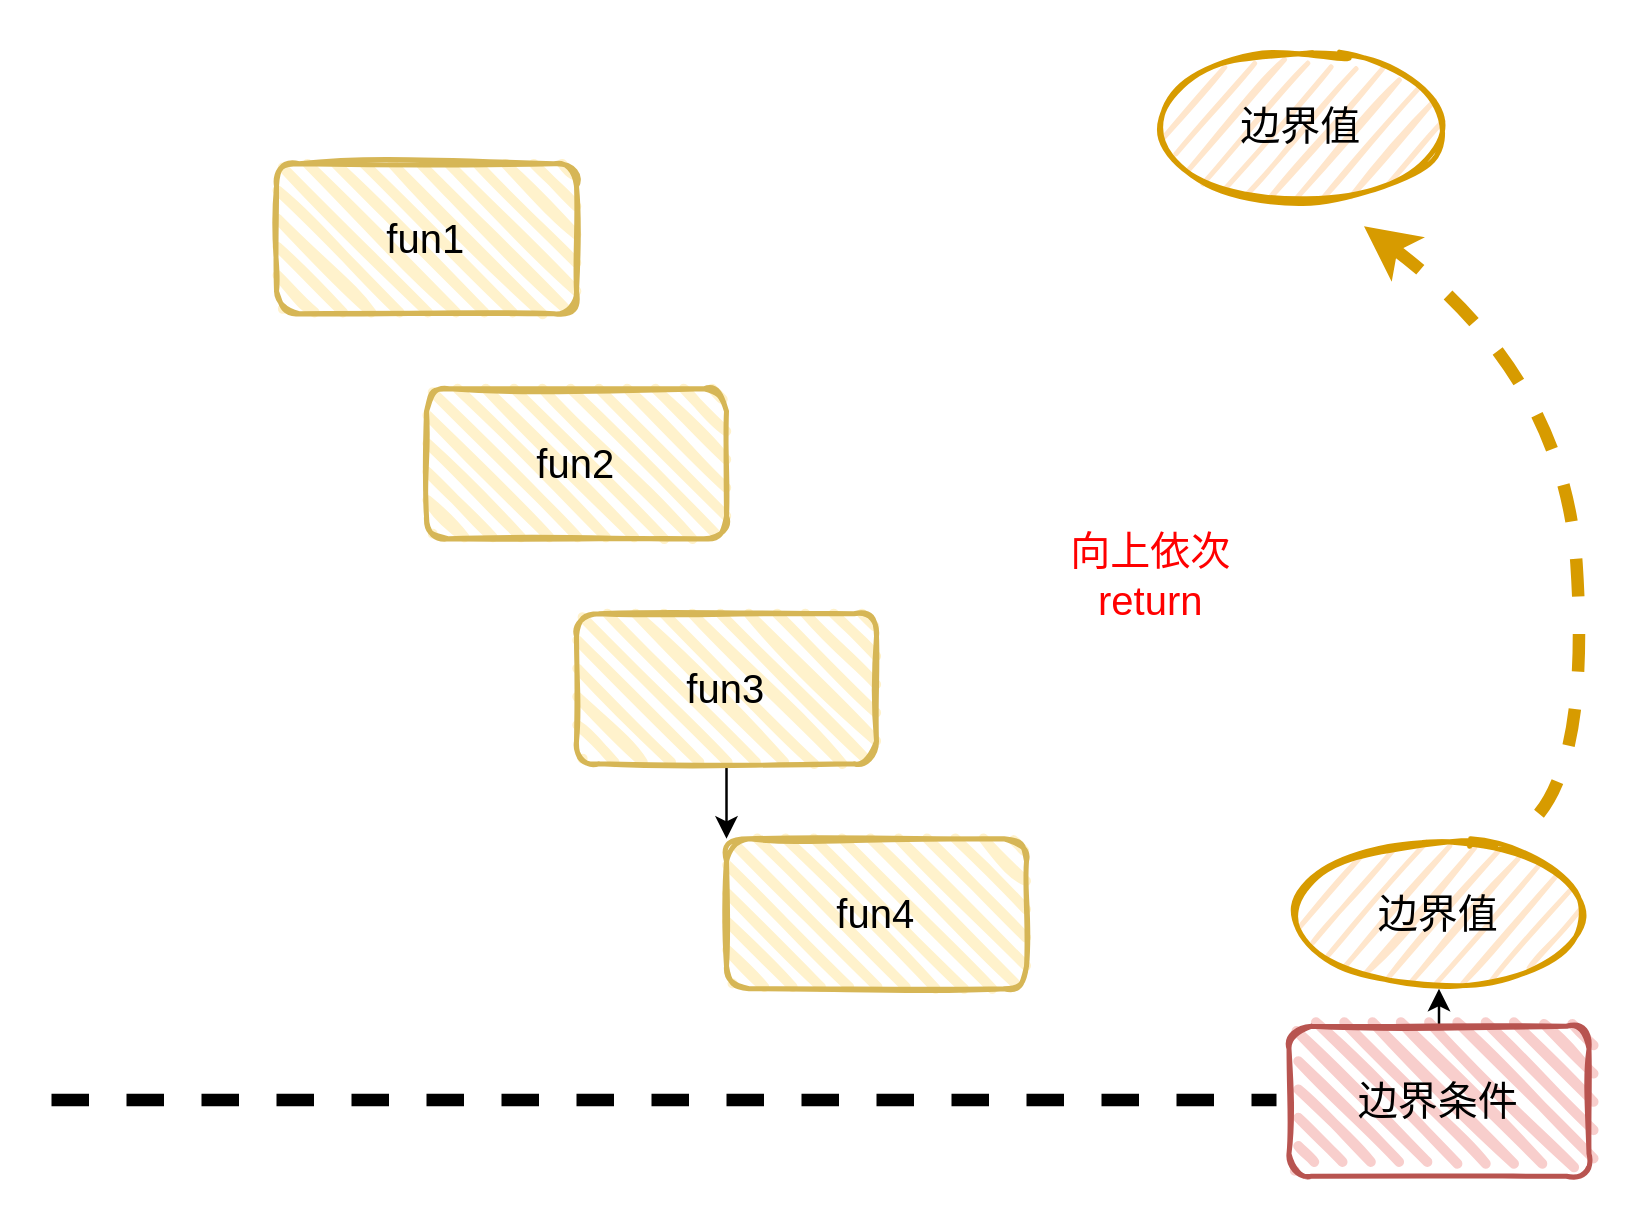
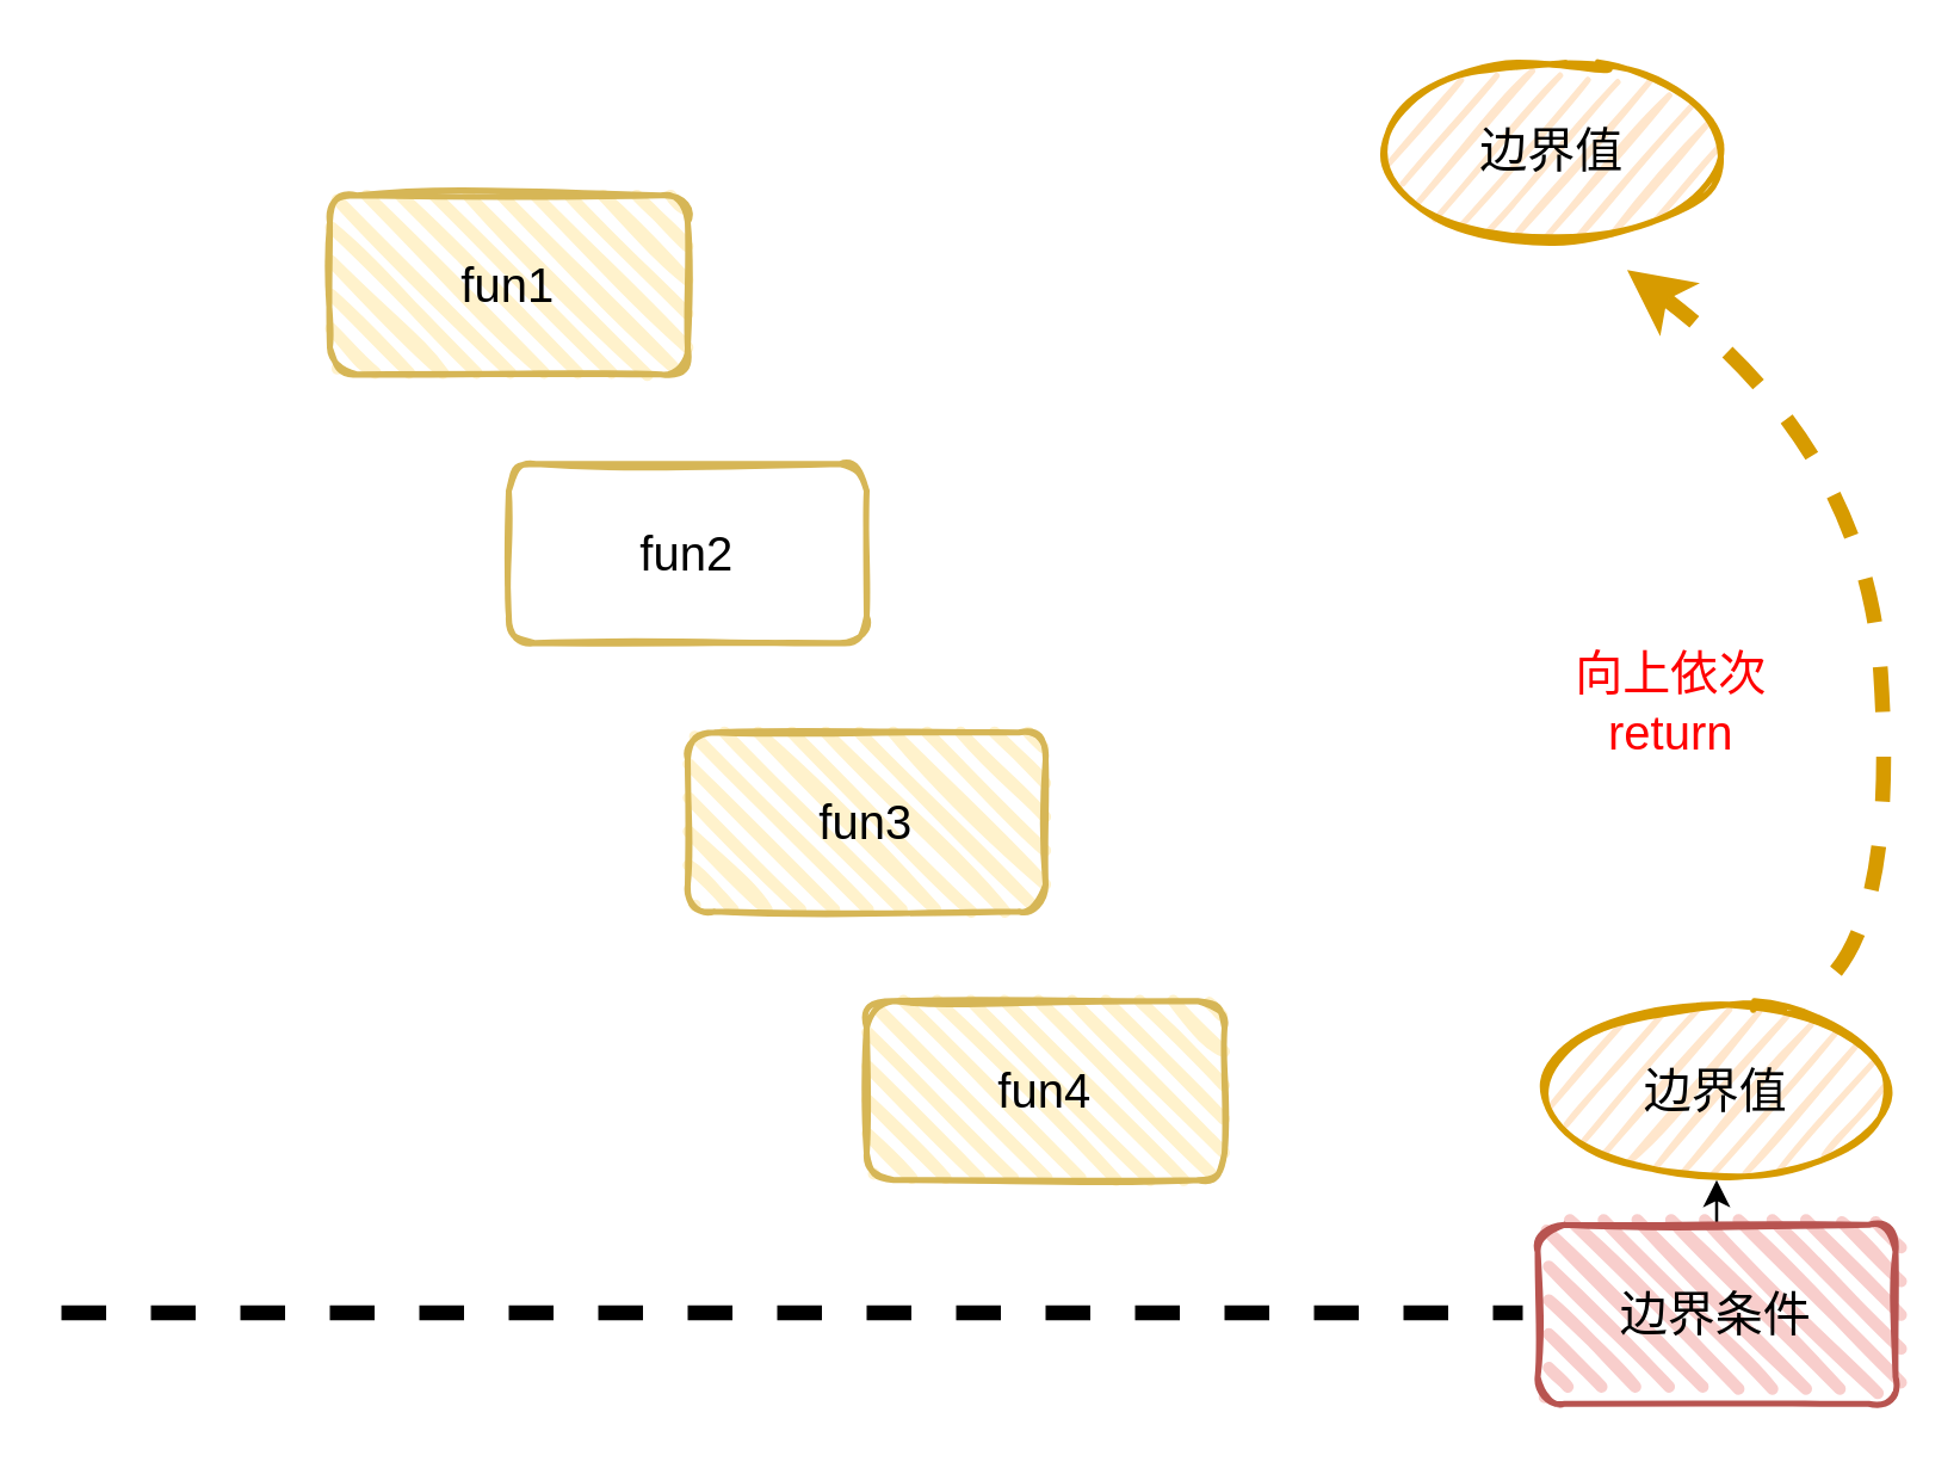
- <mxCell id="3" value="&lt;font style=&quot;font-size: 16px&quot;&gt;fun2&lt;/font&gt;" style="rounded=1;whiteSpace=wrap;html=1;strokeWidth=2;fillWeight=4;hachureGap=8;hachureAngle=45;fillColor=#fff2cc;sketch=1;strokeColor=#d6b656;" parent="1" vertex="1"><mxGeometry x="170" y="155" width="120" height="60" as="geometry" /></mxCell>
+ <mxCell id="3" value="&lt;font style=&quot;font-size: 16px&quot;&gt;fun2&lt;/font&gt;" style="rounded=1;whiteSpace=wrap;html=1;strokeWidth=2;fillWeight=4;hachureGap=8;hachureAngle=45;fillColor=#ffffff;sketch=1;strokeColor=#d6b656;" parent="1" vertex="1"><mxGeometry x="170" y="155" width="120" height="60" as="geometry" /></mxCell>
- <mxCell id="12" value="&lt;font color=&quot;#ff0000&quot;&gt;向上依次return&lt;/font&gt;" style="text;html=1;strokeColor=none;fillColor=none;align=center;verticalAlign=middle;whiteSpace=wrap;rounded=0;fontSize=16;" parent="1" vertex="1"><mxGeometry x="415" y="220" width="90" height="20" as="geometry" /></mxCell>
+ <mxCell id="12" value="&lt;font color=&quot;#ff0000&quot;&gt;向上依次return&lt;/font&gt;" style="text;html=1;strokeColor=none;fillColor=none;align=center;verticalAlign=middle;whiteSpace=wrap;rounded=0;fontSize=16;" parent="1" vertex="1"><mxGeometry x="515" y="225" width="90" height="20" as="geometry" /></mxCell>
- <mxCell id="4" style="edgeStyle=orthogonalEdgeStyle;rounded=0;orthogonalLoop=1;jettySize=auto;html=1;exitX=0.5;exitY=1;exitDx=0;exitDy=0;entryX=0;entryY=0;entryDx=0;entryDy=0;" parent="1" source="5" target="6" edge="1"><mxGeometry relative="1" as="geometry" /></mxCell>
